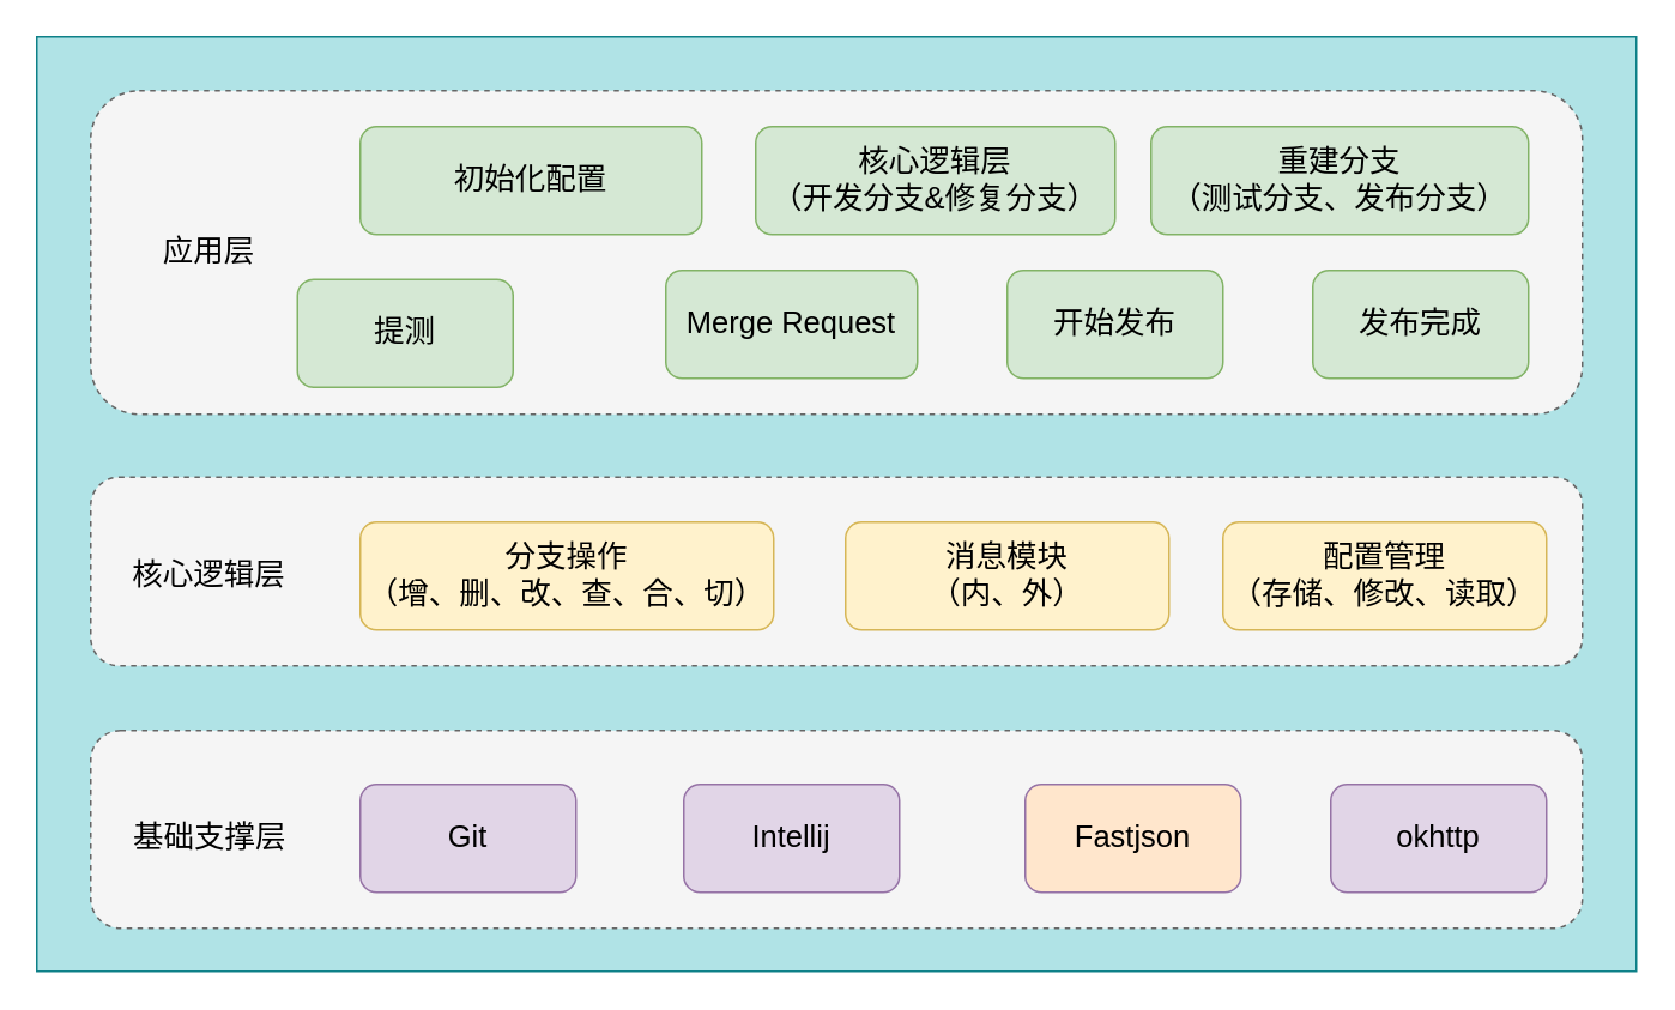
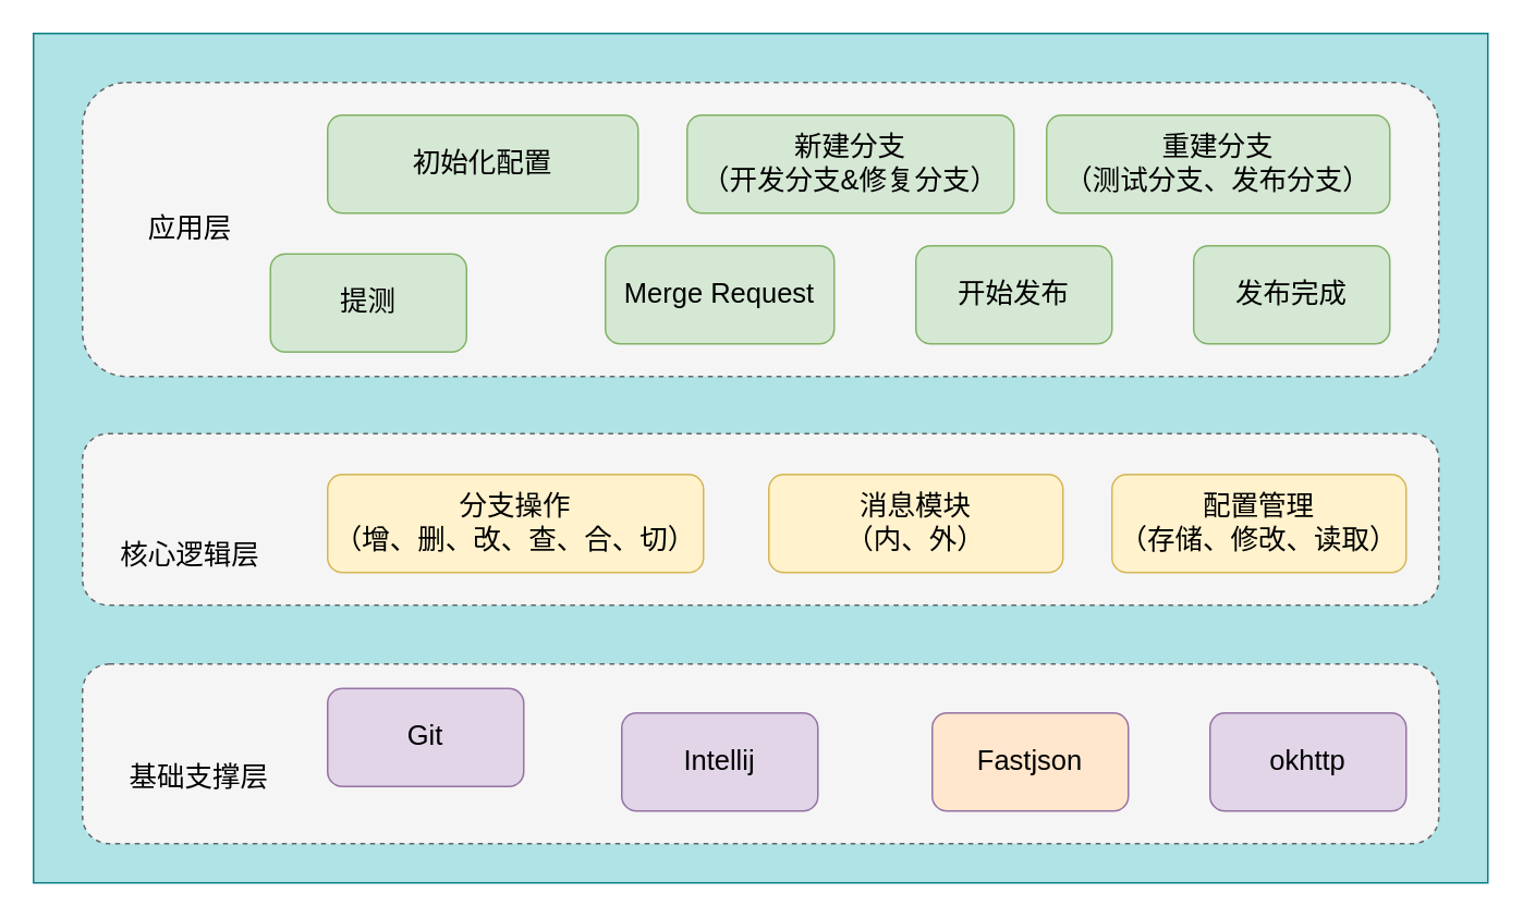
- <mxCell id="9" value="核心逻辑层&lt;br style=&quot;font-size: 17px;&quot;&gt;（开发分支&amp;amp;修复分支）" style="rounded=1;whiteSpace=wrap;html=1;fillColor=#d5e8d4;strokeColor=#82b366;fontSize=17;" vertex="1" parent="1"><mxGeometry x="420" y="70" width="200" height="60" as="geometry" /></mxCell>
+ <mxCell id="9" value="新建分支&lt;br style=&quot;font-size: 17px;&quot;&gt;（开发分支&amp;amp;修复分支）" style="rounded=1;whiteSpace=wrap;html=1;fillColor=#d5e8d4;strokeColor=#82b366;fontSize=17;" vertex="1" parent="1"><mxGeometry x="420" y="70" width="200" height="60" as="geometry" /></mxCell>
- <mxCell id="16" value="核心逻辑层" style="text;html=1;strokeColor=none;fillColor=none;align=center;verticalAlign=middle;whiteSpace=wrap;rounded=0;fontSize=17;" vertex="1" parent="1"><mxGeometry x="71" y="305" width="90" height="30" as="geometry" /></mxCell>
+ <mxCell id="16" value="核心逻辑层" style="text;html=1;strokeColor=none;fillColor=none;align=center;verticalAlign=middle;whiteSpace=wrap;rounded=0;fontSize=17;" vertex="1" parent="1"><mxGeometry x="71" y="325" width="90" height="30" as="geometry" /></mxCell>
- <mxCell id="17" value="基础支撑层" style="text;html=1;align=center;verticalAlign=middle;resizable=0;points=[];autosize=1;strokeColor=none;fillColor=none;fontSize=17;" vertex="1" parent="1"><mxGeometry x="61" y="451" width="110" height="30" as="geometry" /></mxCell>
+ <mxCell id="17" value="基础支撑层" style="text;html=1;align=center;verticalAlign=middle;resizable=0;points=[];autosize=1;strokeColor=none;fillColor=none;fontSize=17;" vertex="1" parent="1"><mxGeometry x="66" y="461" width="110" height="30" as="geometry" /></mxCell>
- <mxCell id="6" value="Git" style="rounded=1;whiteSpace=wrap;html=1;fillColor=#e1d5e7;strokeColor=#9673a6;fontSize=17;" vertex="1" parent="1"><mxGeometry x="200" y="436" width="120" height="60" as="geometry" /></mxCell>
+ <mxCell id="6" value="Git" style="rounded=1;whiteSpace=wrap;html=1;fillColor=#e1d5e7;strokeColor=#9673a6;fontSize=17;" vertex="1" parent="1"><mxGeometry x="200" y="421" width="120" height="60" as="geometry" /></mxCell>
